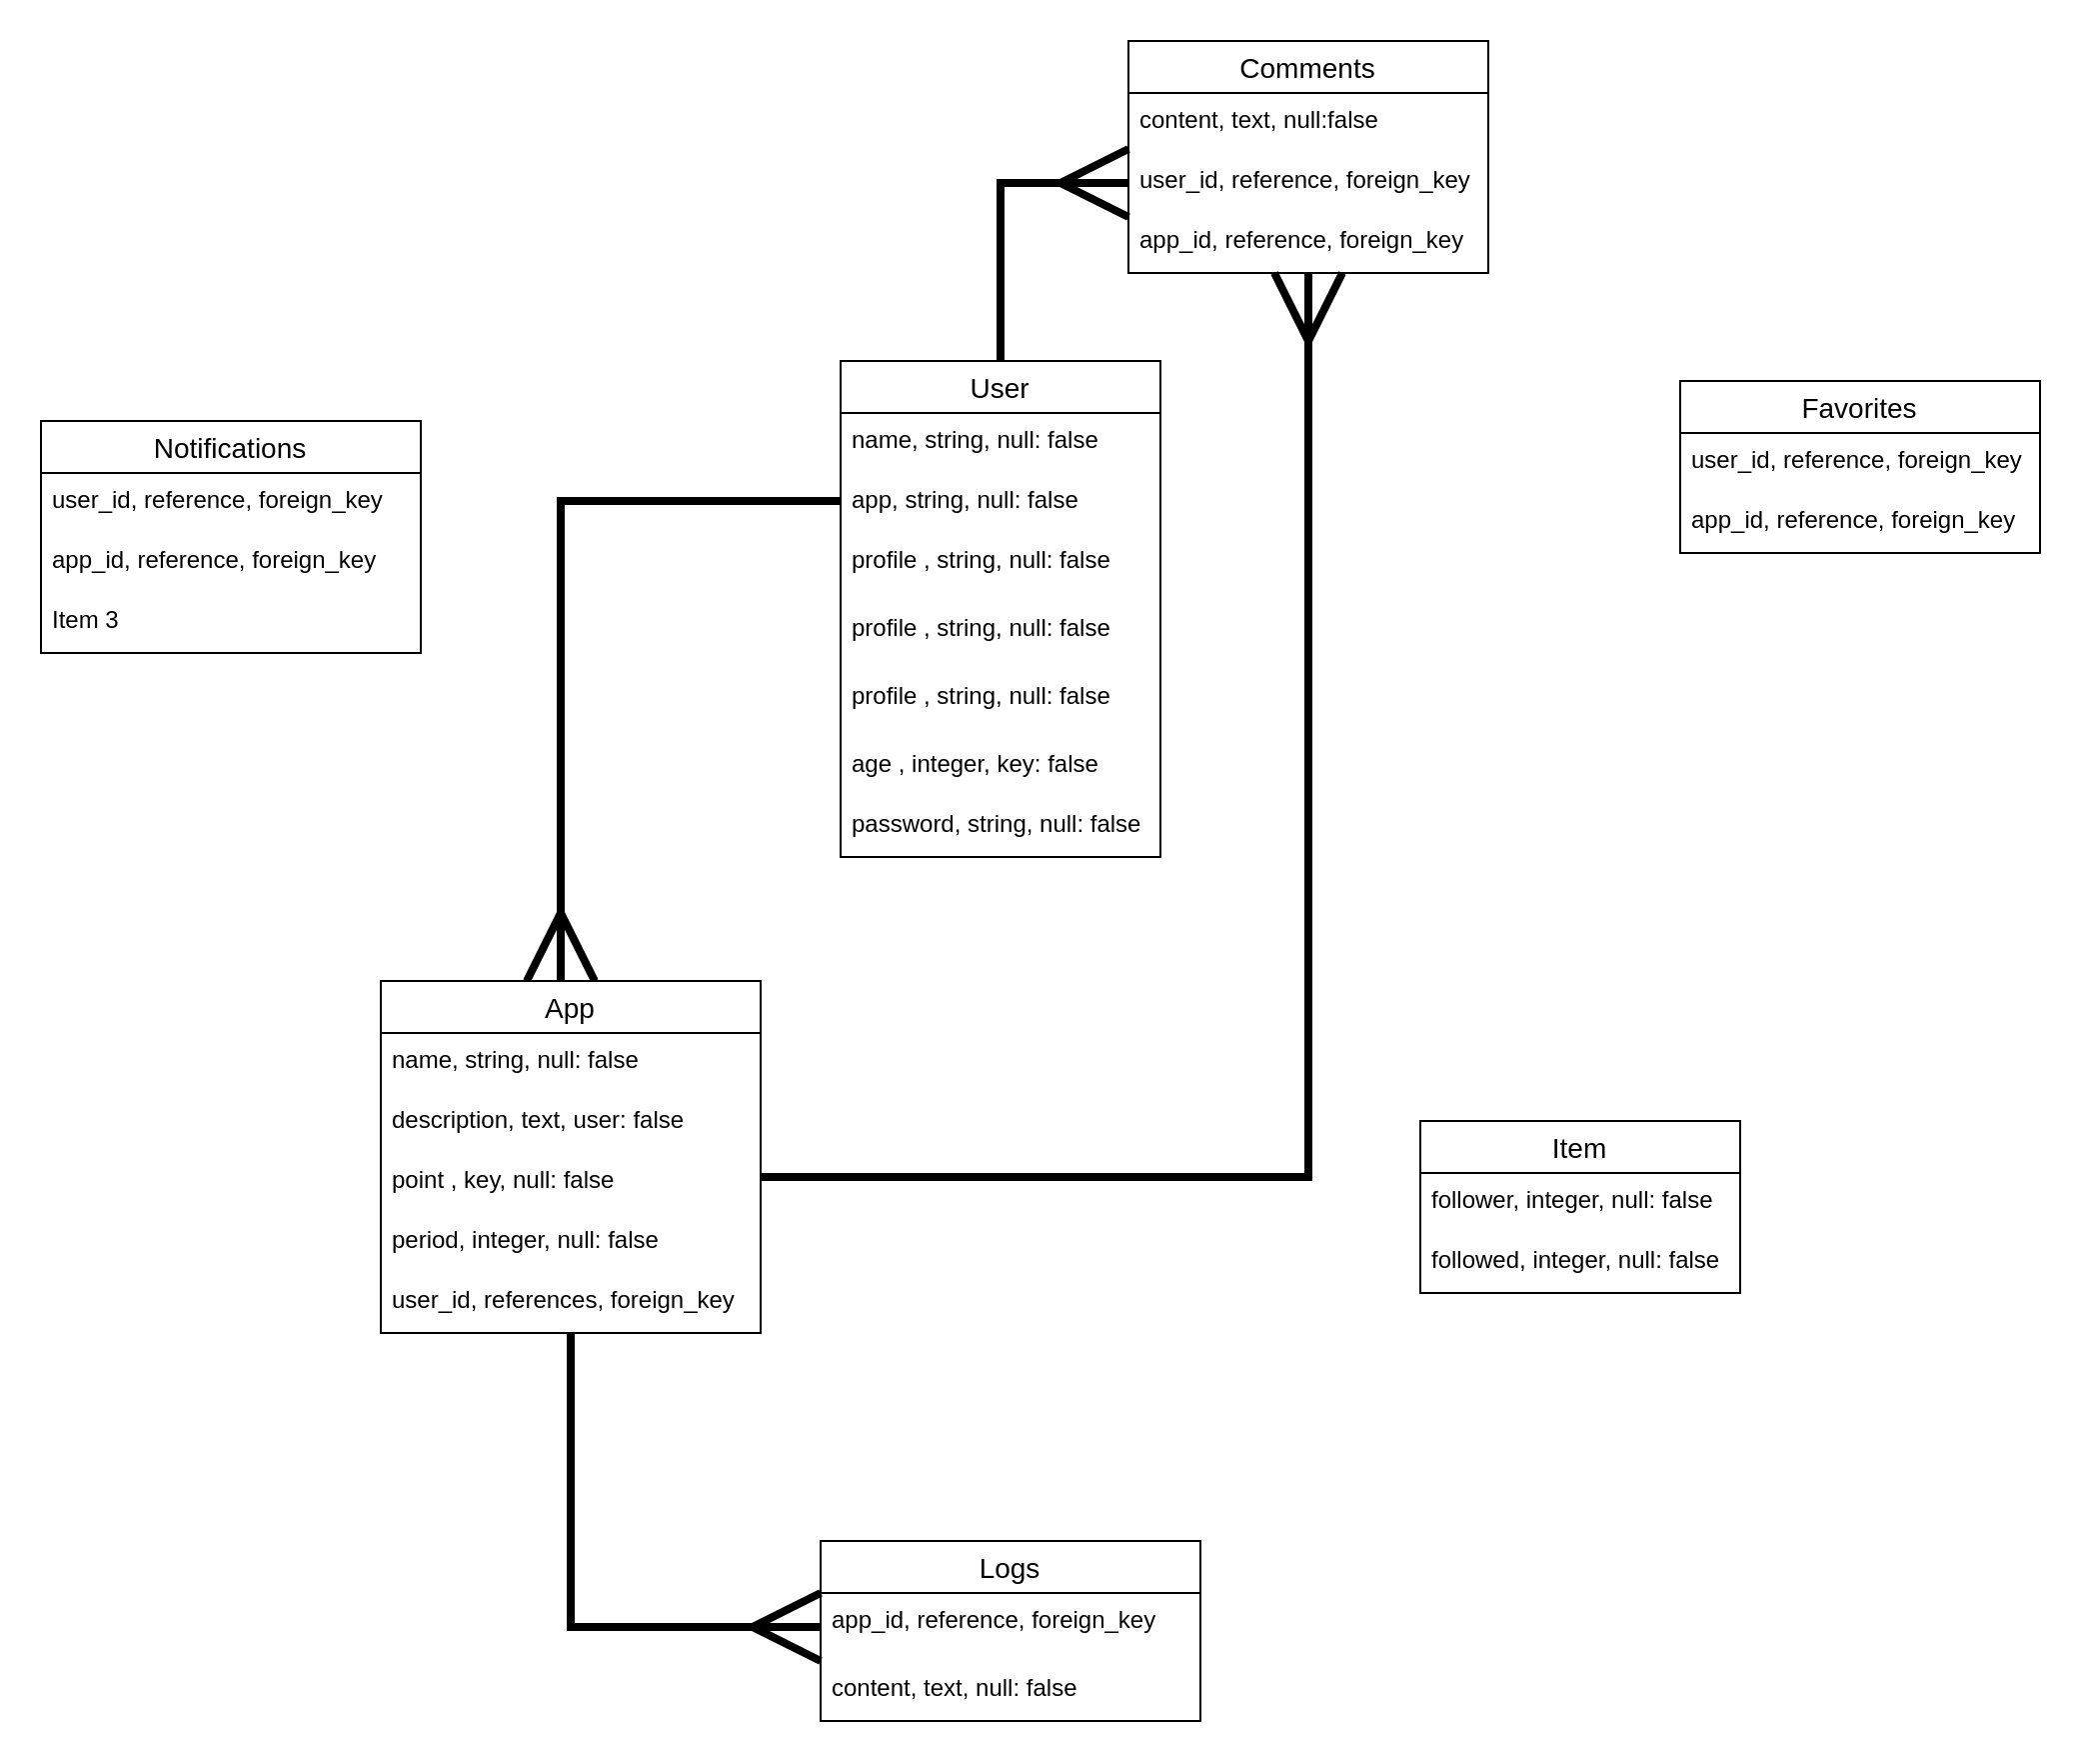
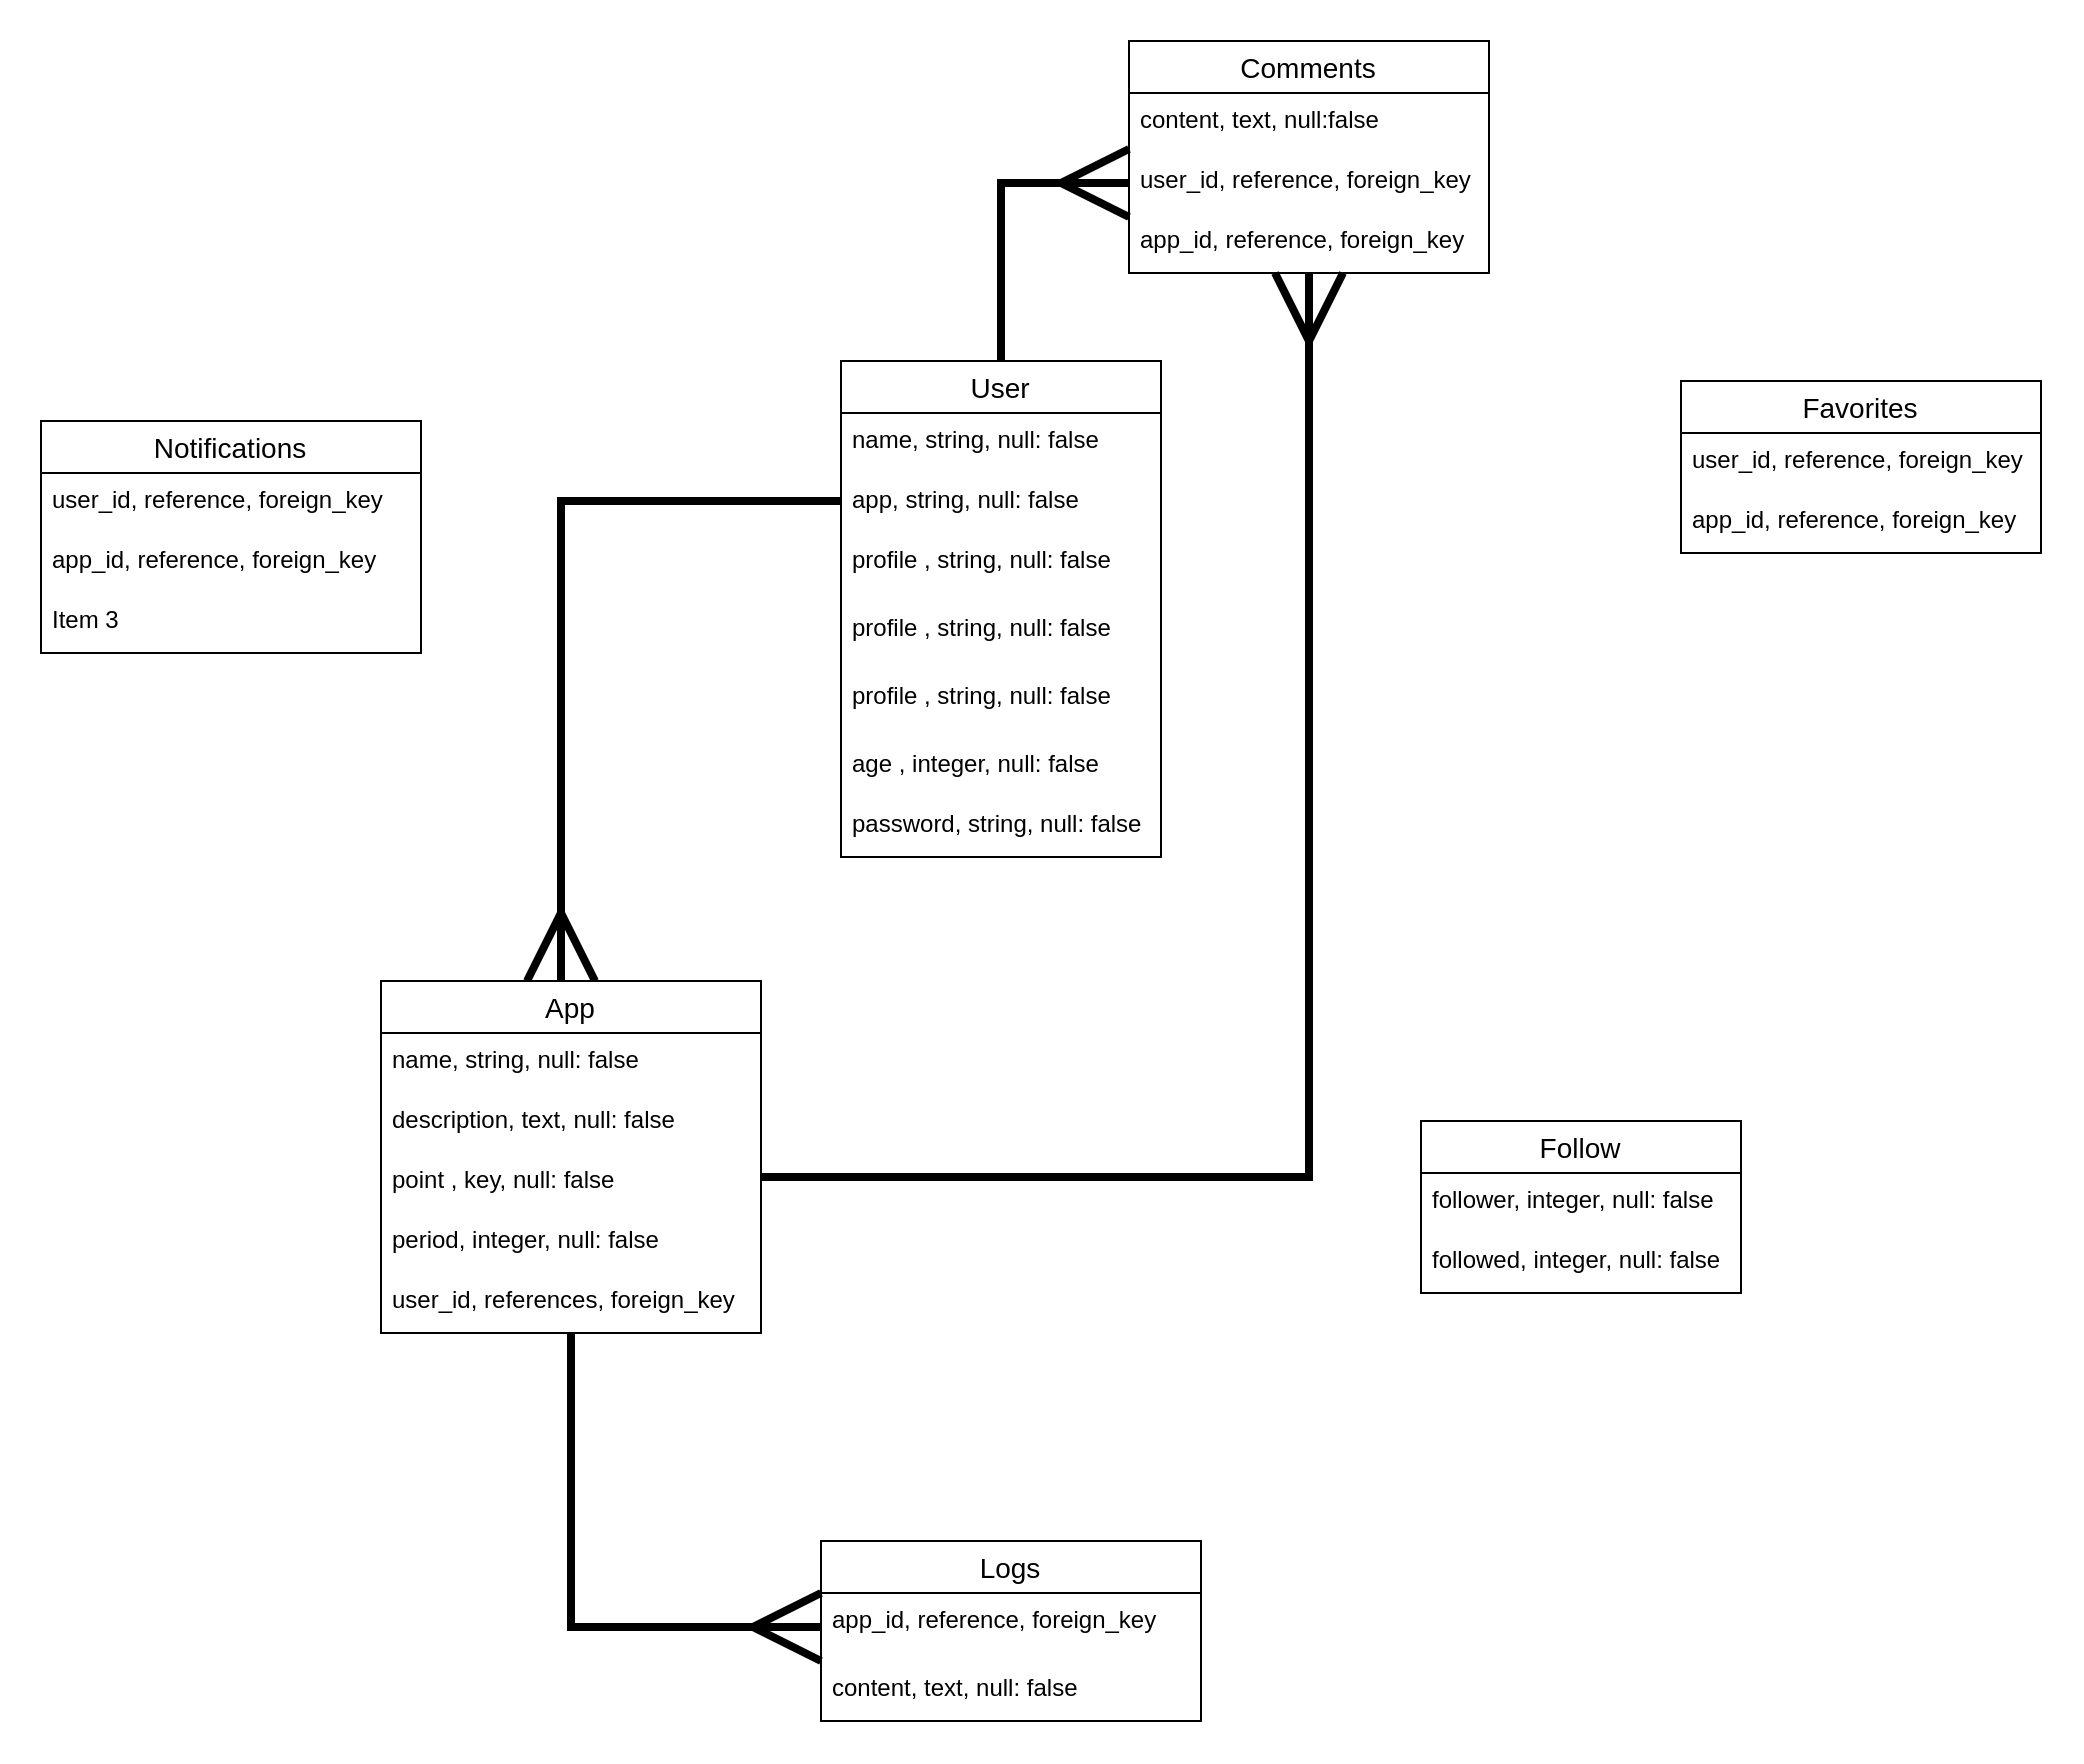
- <mxCell id="15" value="age , integer, key: false" style="text;strokeColor=none;fillColor=none;spacingLeft=4;spacingRight=4;overflow=hidden;rotatable=0;points=[[0,0.5],[1,0.5]];portConstraint=eastwest;fontSize=12;" parent="9" vertex="1"><mxGeometry y="188" width="160" height="30" as="geometry" /></mxCell>
+ <mxCell id="15" value="age , integer, null: false" style="text;strokeColor=none;fillColor=none;spacingLeft=4;spacingRight=4;overflow=hidden;rotatable=0;points=[[0,0.5],[1,0.5]];portConstraint=eastwest;fontSize=12;" parent="9" vertex="1"><mxGeometry y="188" width="160" height="30" as="geometry" /></mxCell>
- <mxCell id="20" value="description, text, user: false" style="text;strokeColor=none;fillColor=none;spacingLeft=4;spacingRight=4;overflow=hidden;rotatable=0;points=[[0,0.5],[1,0.5]];portConstraint=eastwest;fontSize=12;" parent="18" vertex="1"><mxGeometry y="56" width="190" height="30" as="geometry" /></mxCell>
+ <mxCell id="20" value="description, text, null: false" style="text;strokeColor=none;fillColor=none;spacingLeft=4;spacingRight=4;overflow=hidden;rotatable=0;points=[[0,0.5],[1,0.5]];portConstraint=eastwest;fontSize=12;" parent="18" vertex="1"><mxGeometry y="56" width="190" height="30" as="geometry" /></mxCell>
- <mxCell id="24" value="Item" style="swimlane;fontStyle=0;childLayout=stackLayout;horizontal=1;startSize=26;horizontalStack=0;resizeParent=1;resizeParentMax=0;resizeLast=0;collapsible=1;marginBottom=0;align=center;fontSize=14;" vertex="1" parent="1"><mxGeometry x="710" y="560" width="160" height="86" as="geometry" /></mxCell>
+ <mxCell id="24" value="Follow" style="swimlane;fontStyle=0;childLayout=stackLayout;horizontal=1;startSize=26;horizontalStack=0;resizeParent=1;resizeParentMax=0;resizeLast=0;collapsible=1;marginBottom=0;align=center;fontSize=14;" vertex="1" parent="1"><mxGeometry x="710" y="560" width="160" height="86" as="geometry" /></mxCell>
